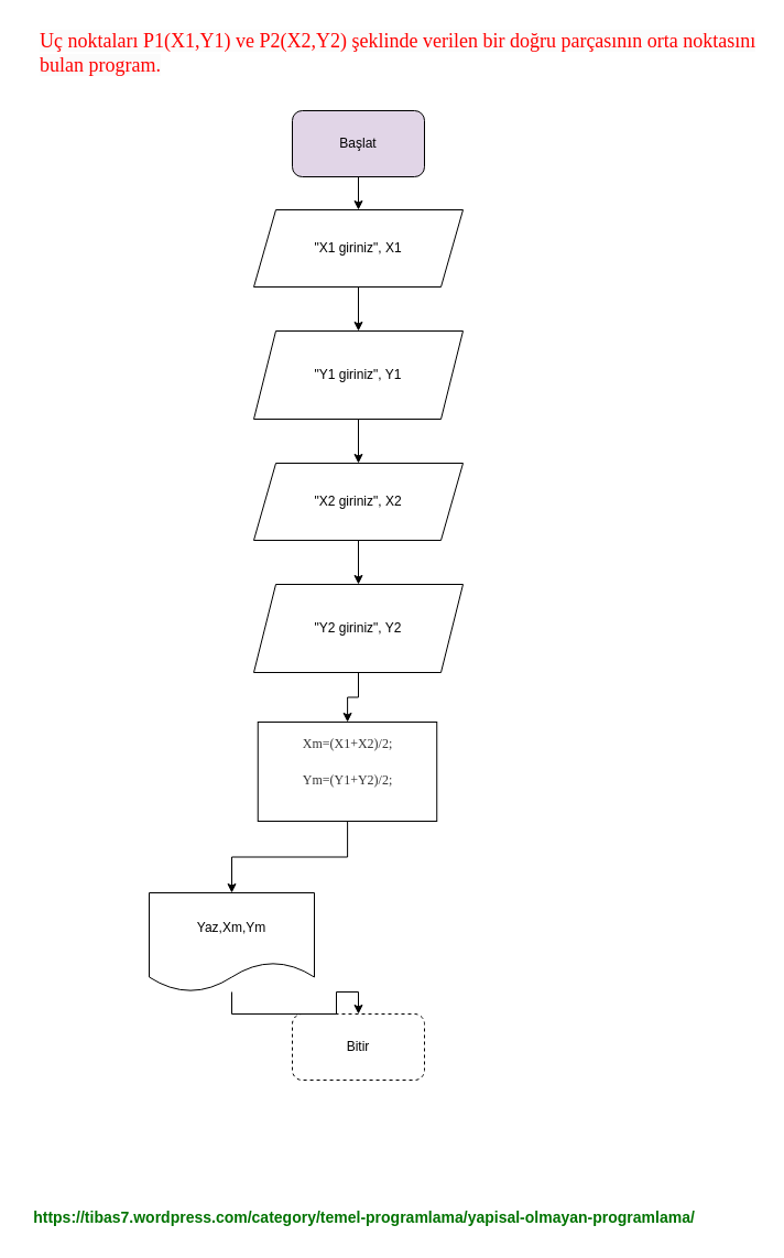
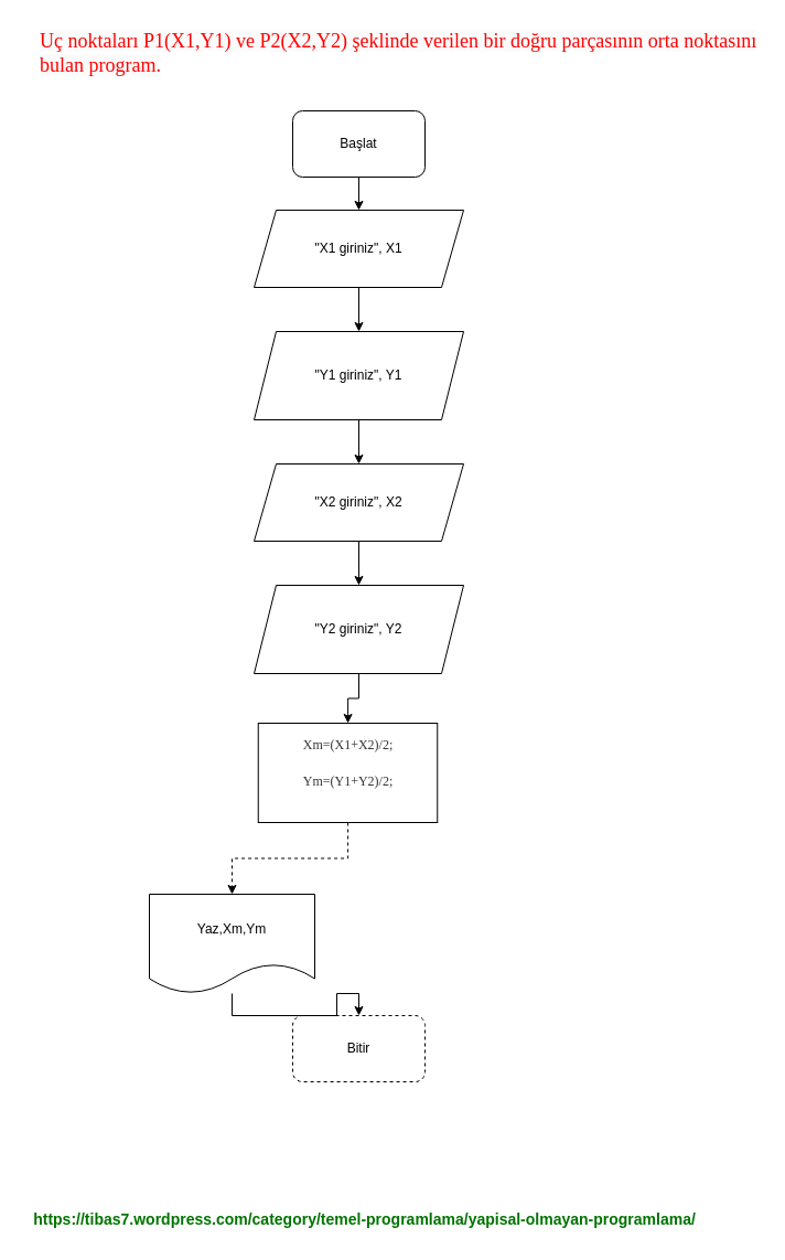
- <mxCell id="3" value="Başlat" style="rounded=1;whiteSpace=wrap;html=1;fillColor=#e1d5e7;" parent="1" vertex="1"><mxGeometry x="265" y="100" width="120" height="60" as="geometry" /></mxCell>
+ <mxCell id="3" value="Başlat" style="rounded=1;whiteSpace=wrap;html=1;" parent="1" vertex="1"><mxGeometry x="265" y="100" width="120" height="60" as="geometry" /></mxCell>
- <mxCell id="11" value="" style="edgeStyle=orthogonalEdgeStyle;rounded=0;orthogonalLoop=1;jettySize=auto;html=1;" parent="1" source="12" target="8" edge="1"><mxGeometry relative="1" as="geometry" /></mxCell>
+ <mxCell id="11" value="" style="edgeStyle=orthogonalEdgeStyle;rounded=0;orthogonalLoop=1;jettySize=auto;html=1;dashed=1;" parent="1" source="12" target="8" edge="1"><mxGeometry relative="1" as="geometry" /></mxCell>
